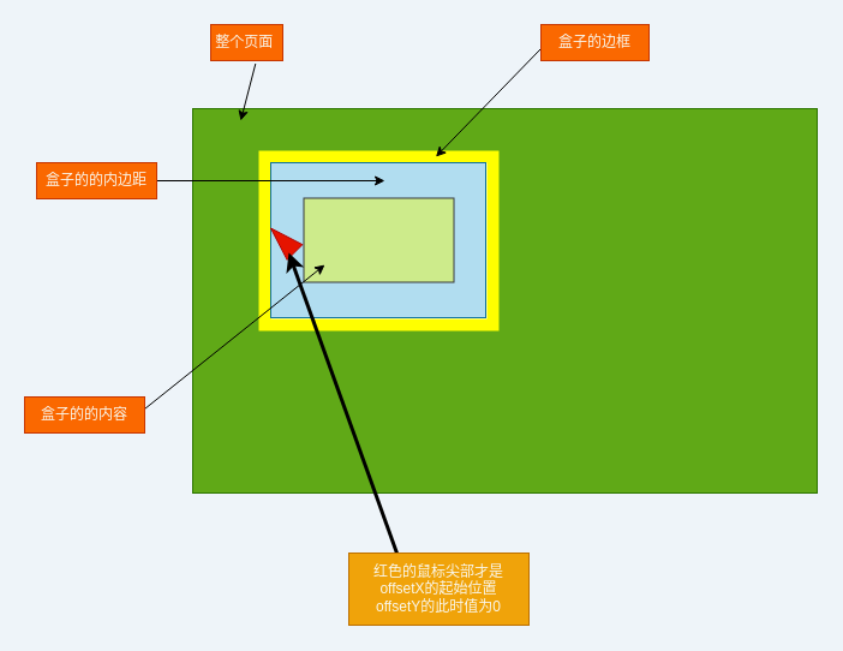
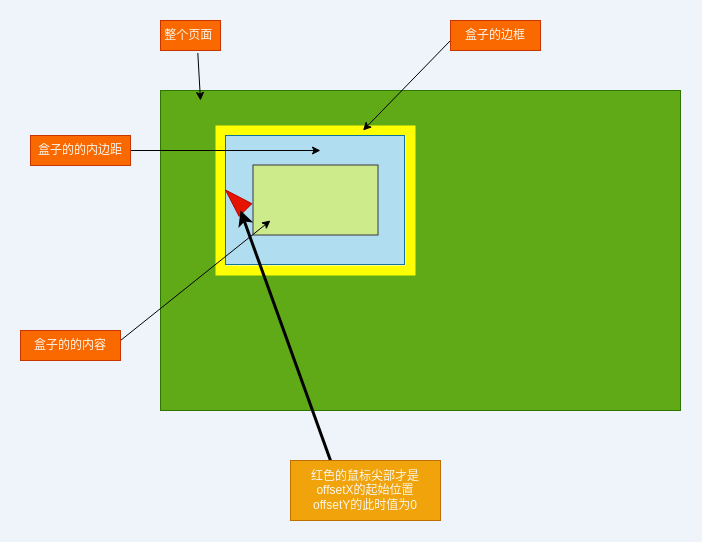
- <mxCell id="4" value="&lt;font color=&quot;#f9f7ed&quot;&gt;整个页面&amp;nbsp;&lt;/font&gt;" style="text;html=1;strokeColor=#C73500;fillColor=#fa6800;align=center;verticalAlign=middle;whiteSpace=wrap;rounded=0;strokeWidth=1;fontColor=#000000;" vertex="1" parent="1"><mxGeometry x="175" y="20" width="60" height="30" as="geometry" /></mxCell>
+ <mxCell id="4" value="&lt;font color=&quot;#f9f7ed&quot;&gt;整个页面&amp;nbsp;&lt;/font&gt;" style="text;html=1;strokeColor=#C73500;fillColor=#fa6800;align=center;verticalAlign=middle;whiteSpace=wrap;rounded=0;strokeWidth=1;fontColor=#000000;" vertex="1" parent="1"><mxGeometry x="160" y="20" width="60" height="30" as="geometry" /></mxCell>
